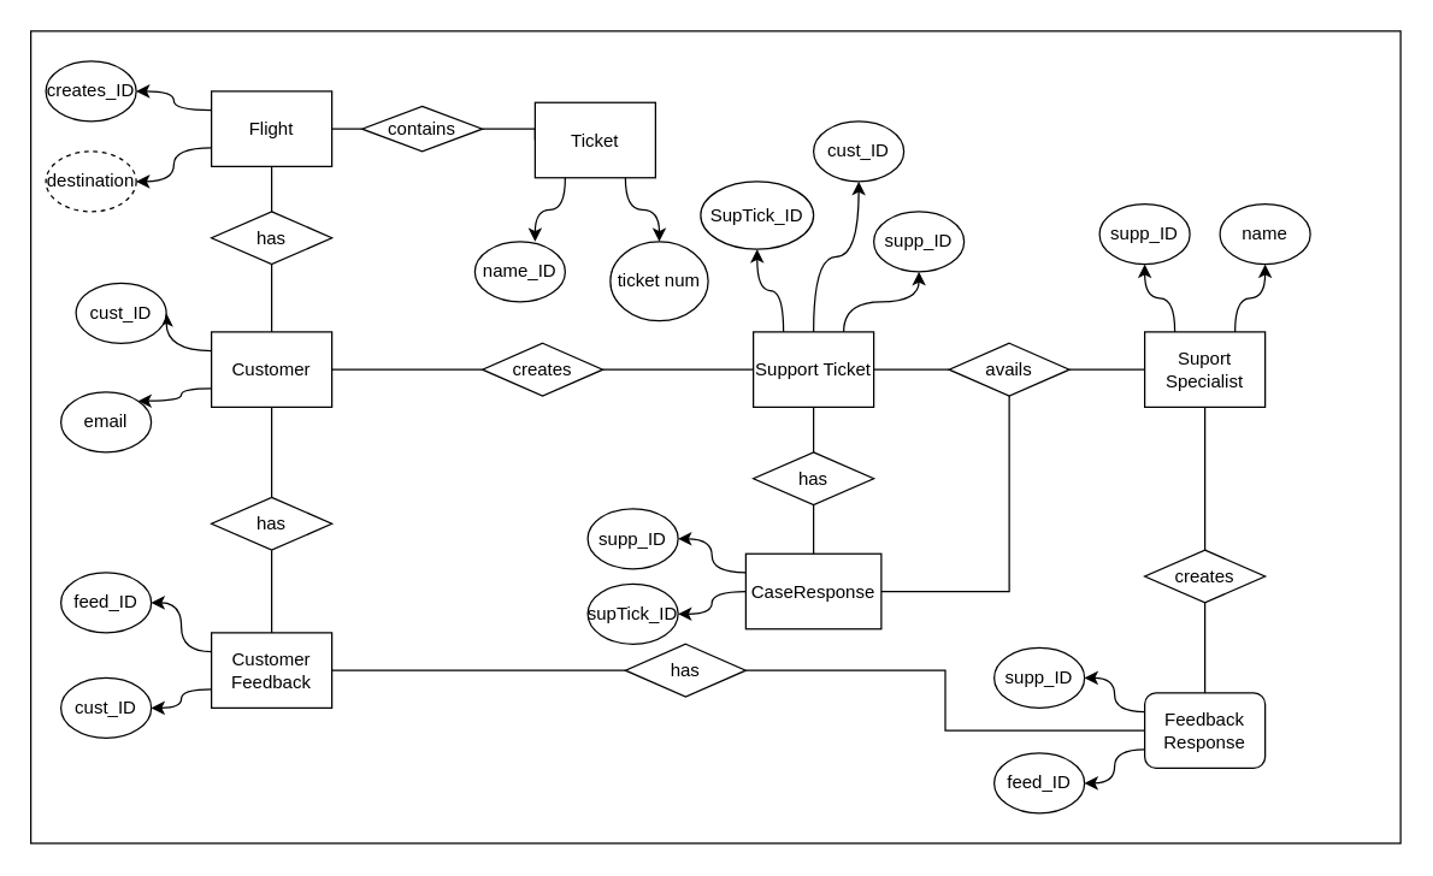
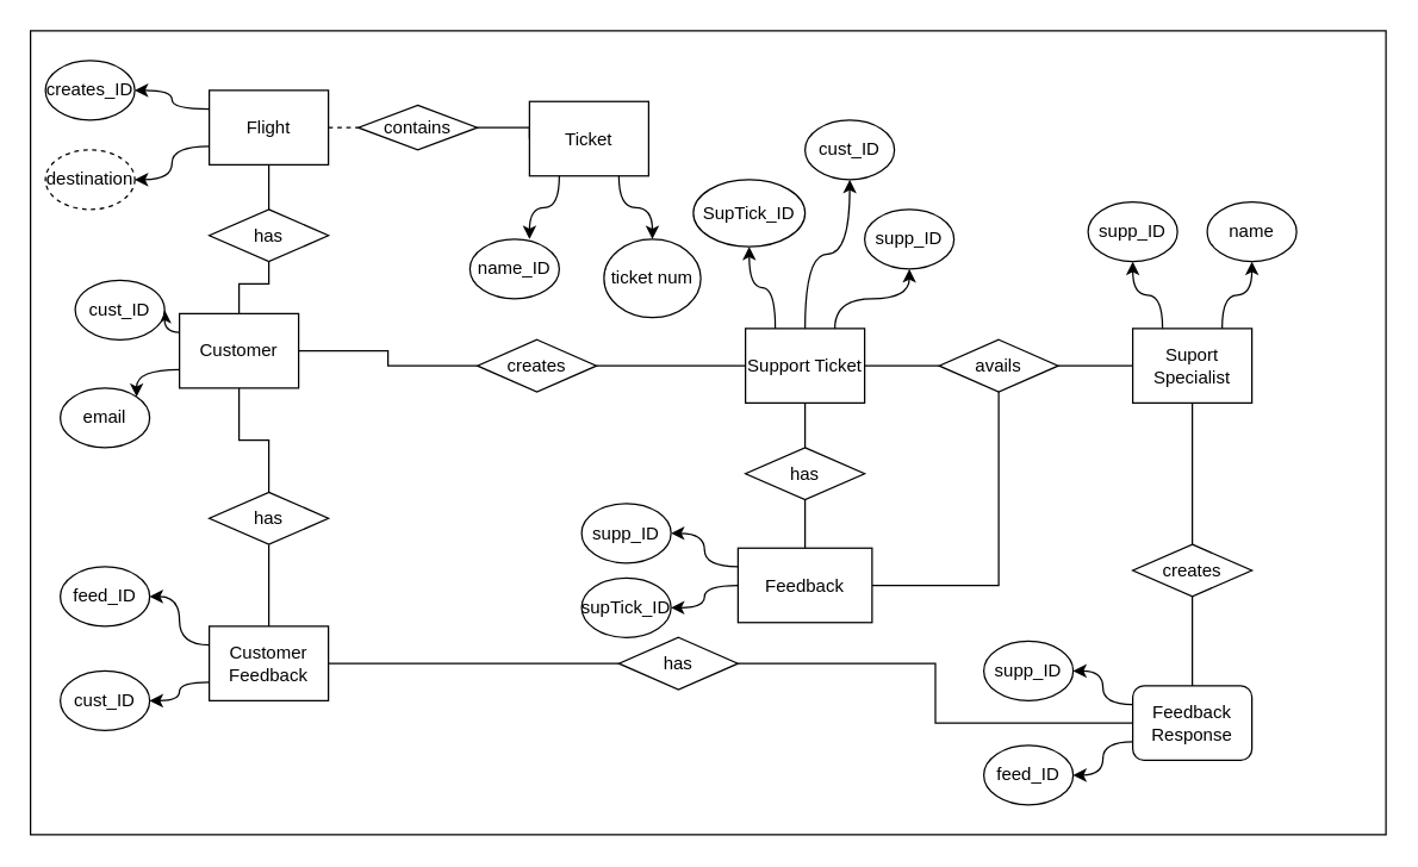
- <mxCell id="37" style="edgeStyle=orthogonalEdgeStyle;rounded=0;orthogonalLoop=1;jettySize=auto;html=1;exitX=1;exitY=0.5;exitDx=0;exitDy=0;entryX=0;entryY=0.5;entryDx=0;entryDy=0;endArrow=none;startFill=0;" edge="1" parent="1" source="14" target="36"><mxGeometry relative="1" as="geometry" /></mxCell>
+ <mxCell id="37" style="edgeStyle=orthogonalEdgeStyle;rounded=0;orthogonalLoop=1;jettySize=auto;html=1;exitX=1;exitY=0.5;exitDx=0;exitDy=0;entryX=0;entryY=0.5;entryDx=0;entryDy=0;endArrow=none;startFill=0;dashed=1;" edge="1" parent="1" source="14" target="36"><mxGeometry relative="1" as="geometry" /></mxCell>
- <mxCell id="8" value="Customer" style="rounded=0;whiteSpace=wrap;html=1;" vertex="1" parent="1"><mxGeometry x="140" y="220" width="80" height="50" as="geometry" /></mxCell>
+ <mxCell id="8" value="Customer" style="rounded=0;whiteSpace=wrap;html=1;" vertex="1" parent="1"><mxGeometry x="120" y="210" width="80" height="50" as="geometry" /></mxCell>
- <mxCell id="26" value="CaseResponse" style="rounded=0;whiteSpace=wrap;html=1;" vertex="1" parent="1"><mxGeometry x="495" y="367.5" width="90" height="50" as="geometry" /></mxCell>
+ <mxCell id="26" value="Feedback" style="rounded=0;whiteSpace=wrap;html=1;" vertex="1" parent="1"><mxGeometry x="495" y="367.5" width="90" height="50" as="geometry" /></mxCell>
